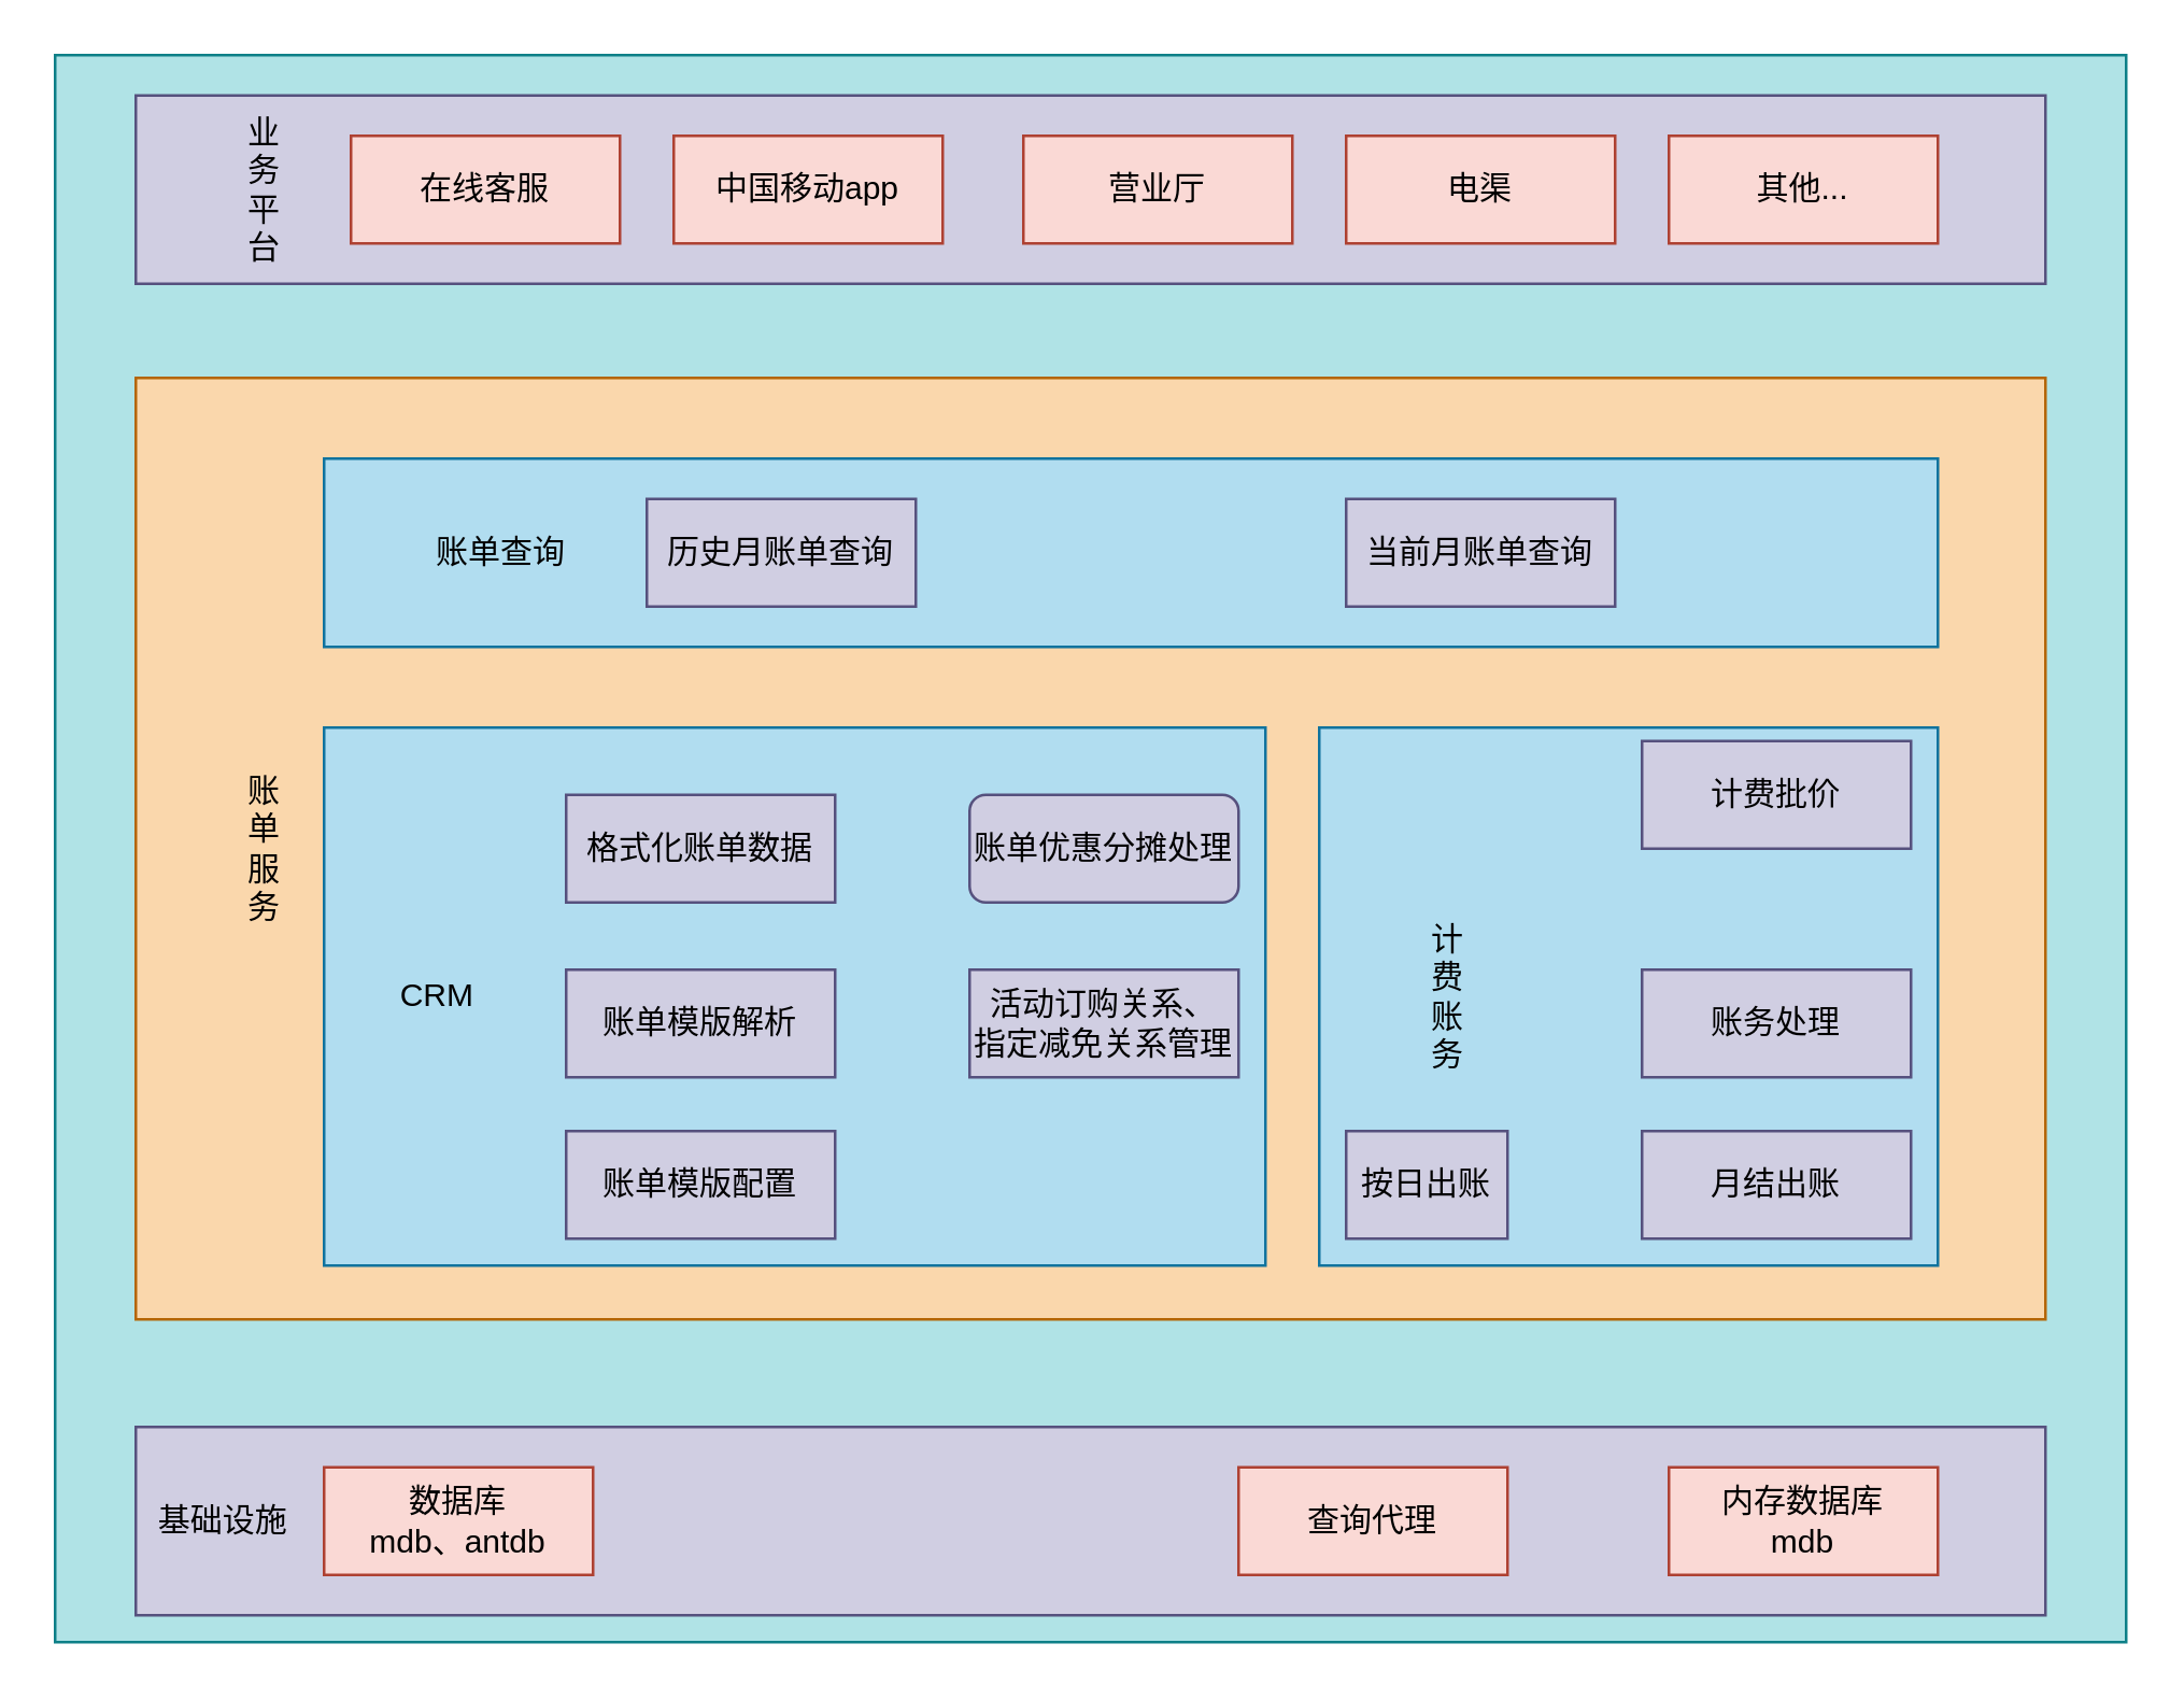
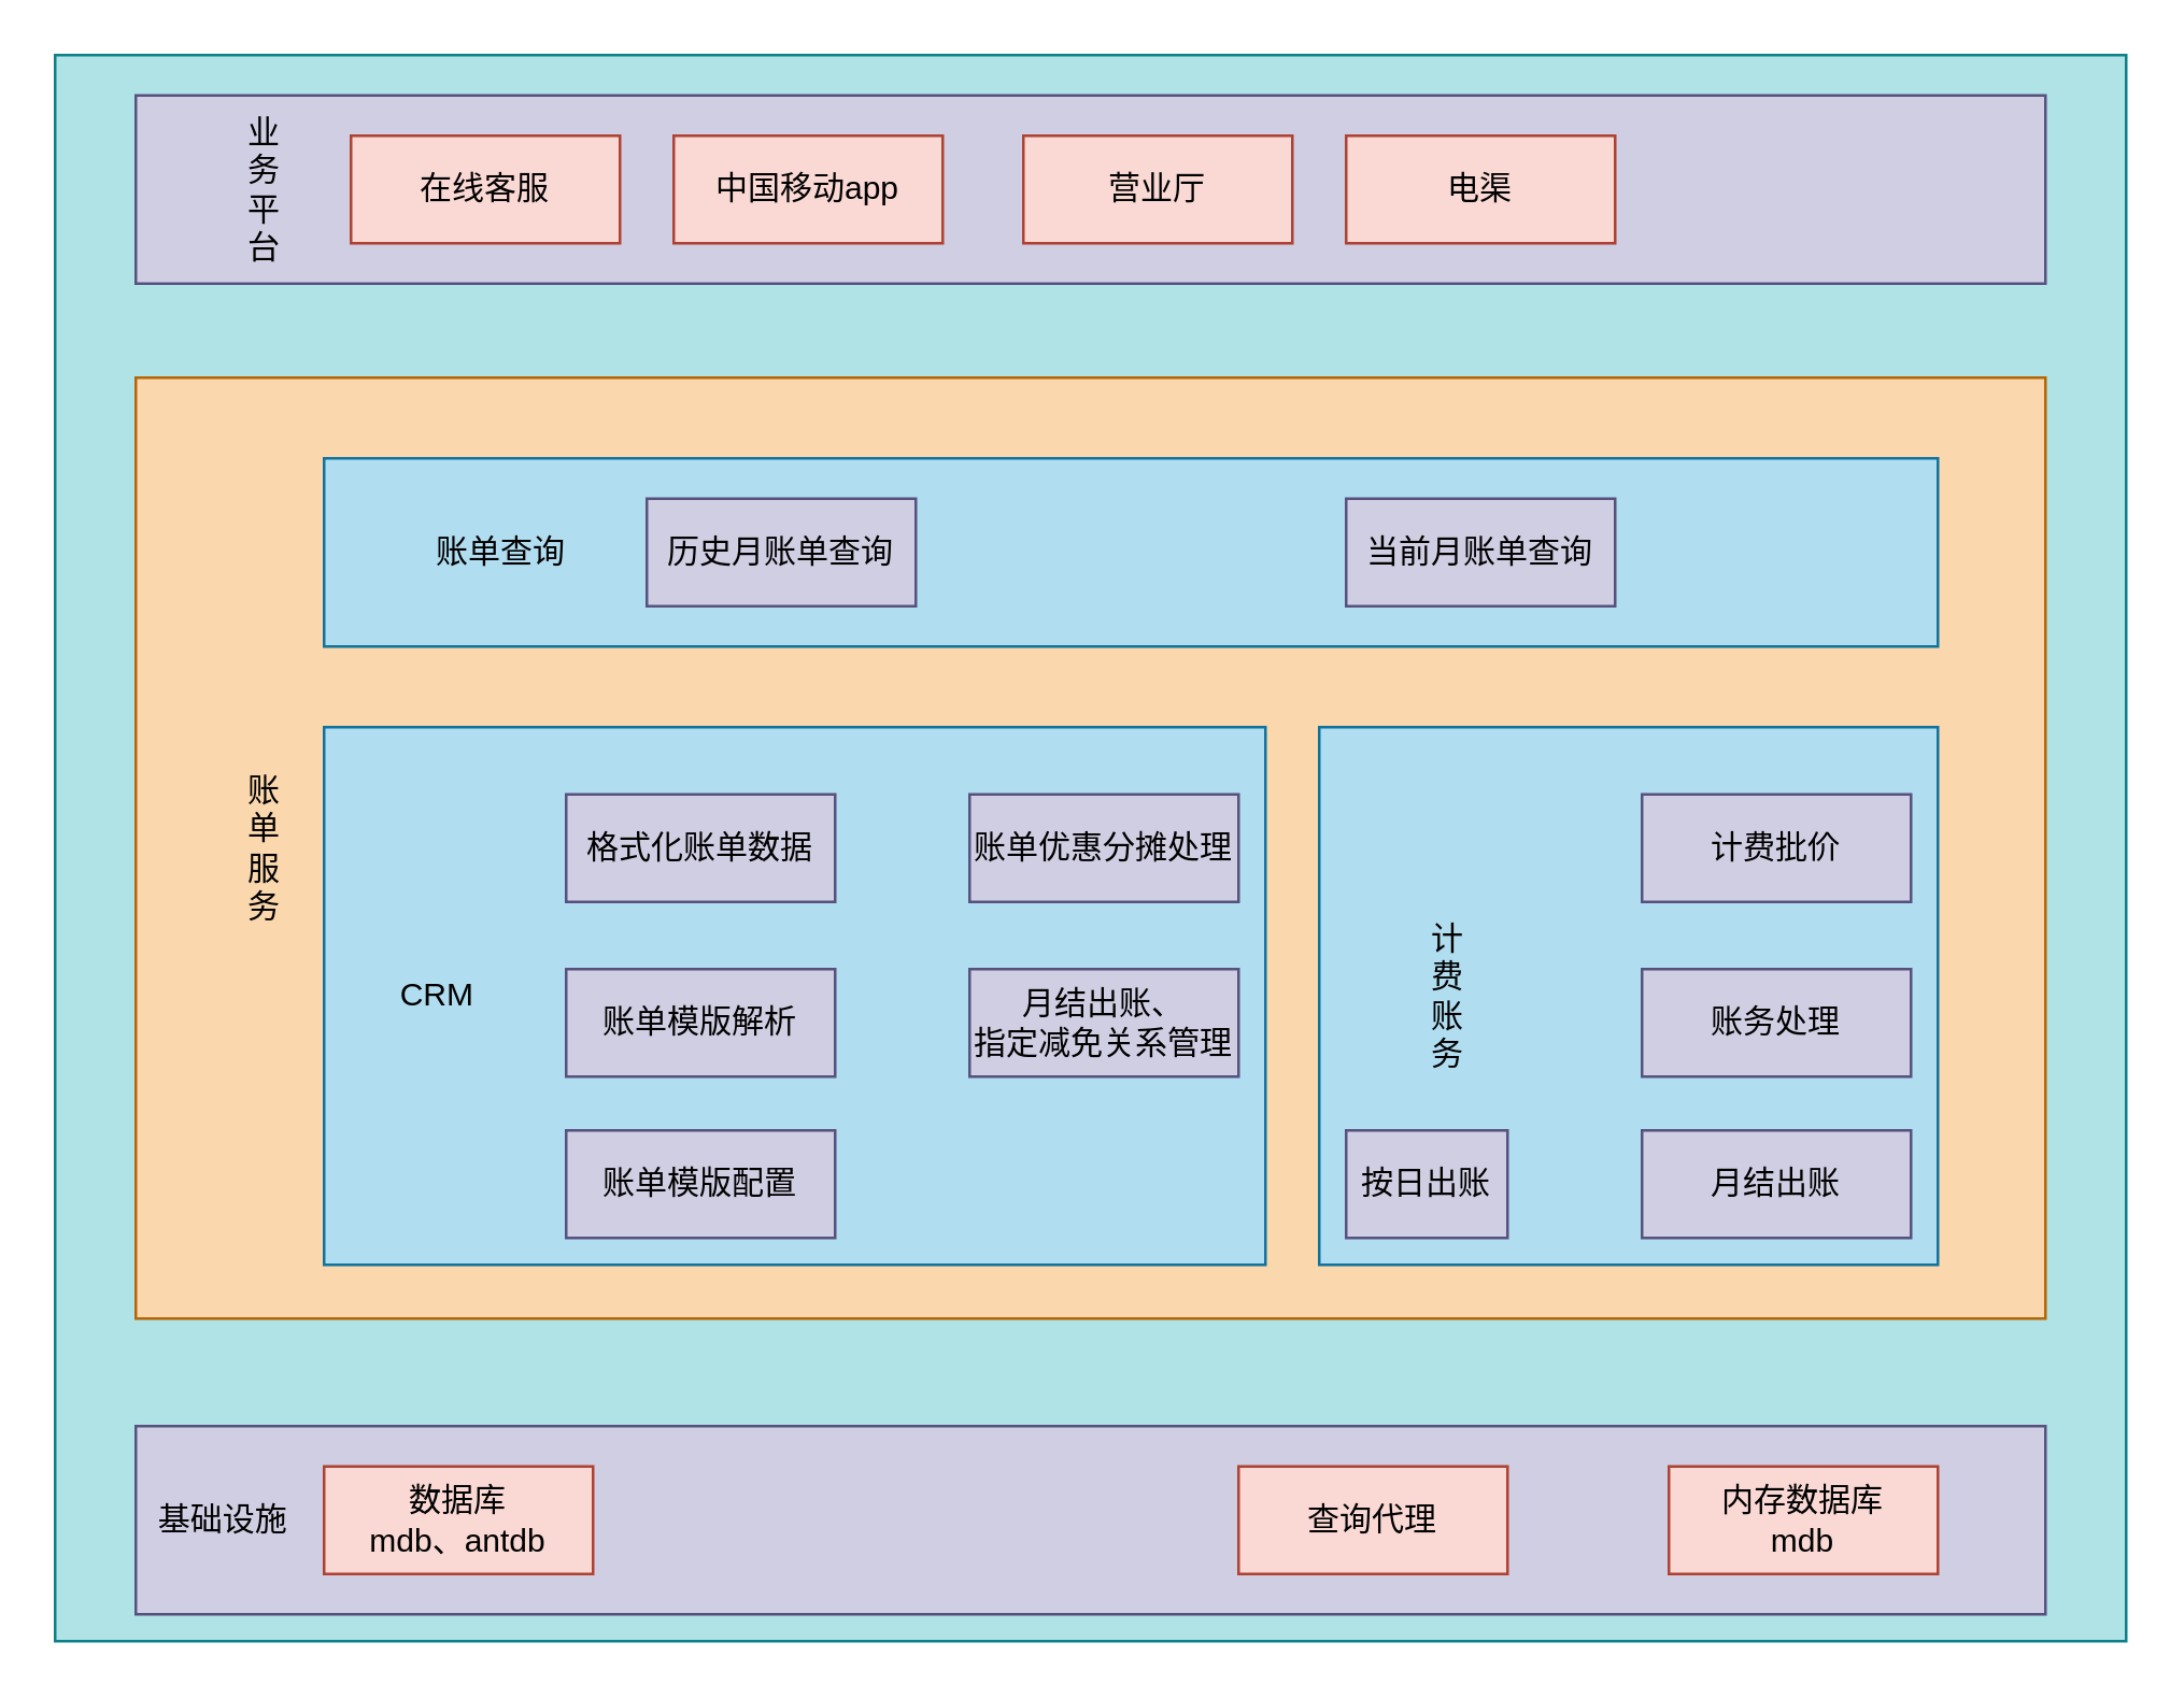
- <mxCell id="9" value="其他..." style="rounded=0;whiteSpace=wrap;html=1;fillColor=#fad9d5;strokeColor=#ae4132;" parent="1" vertex="1"><mxGeometry x="620" y="50" width="100" height="40" as="geometry" /></mxCell>
- <mxCell id="24" value="计费批价" style="rounded=0;whiteSpace=wrap;html=1;fillColor=#d0cee2;strokeColor=#56517e;" parent="1" vertex="1"><mxGeometry x="610" y="275" width="100" height="40" as="geometry" /></mxCell>
+ <mxCell id="24" value="计费批价" style="rounded=0;whiteSpace=wrap;html=1;fillColor=#d0cee2;strokeColor=#56517e;" parent="1" vertex="1"><mxGeometry x="610" y="295" width="100" height="40" as="geometry" /></mxCell>
- <mxCell id="23" value="账单优惠分摊处理" style="whiteSpace=wrap;html=1;fillColor=#d0cee2;strokeColor=#56517e;rounded=1;" parent="1" vertex="1"><mxGeometry x="360" y="295" width="100" height="40" as="geometry" /></mxCell>
+ <mxCell id="23" value="账单优惠分摊处理" style="rounded=0;whiteSpace=wrap;html=1;fillColor=#d0cee2;strokeColor=#56517e;" parent="1" vertex="1"><mxGeometry x="360" y="295" width="100" height="40" as="geometry" /></mxCell>
- <mxCell id="22" value="活动订购关系、&lt;br&gt;指定减免关系管理" style="rounded=0;whiteSpace=wrap;html=1;fillColor=#d0cee2;strokeColor=#56517e;" parent="1" vertex="1"><mxGeometry x="360" y="360" width="100" height="40" as="geometry" /></mxCell>
+ <mxCell id="22" value="月结出账、&lt;br&gt;指定减免关系管理" style="rounded=0;whiteSpace=wrap;html=1;fillColor=#d0cee2;strokeColor=#56517e;" parent="1" vertex="1"><mxGeometry x="360" y="360" width="100" height="40" as="geometry" /></mxCell>
